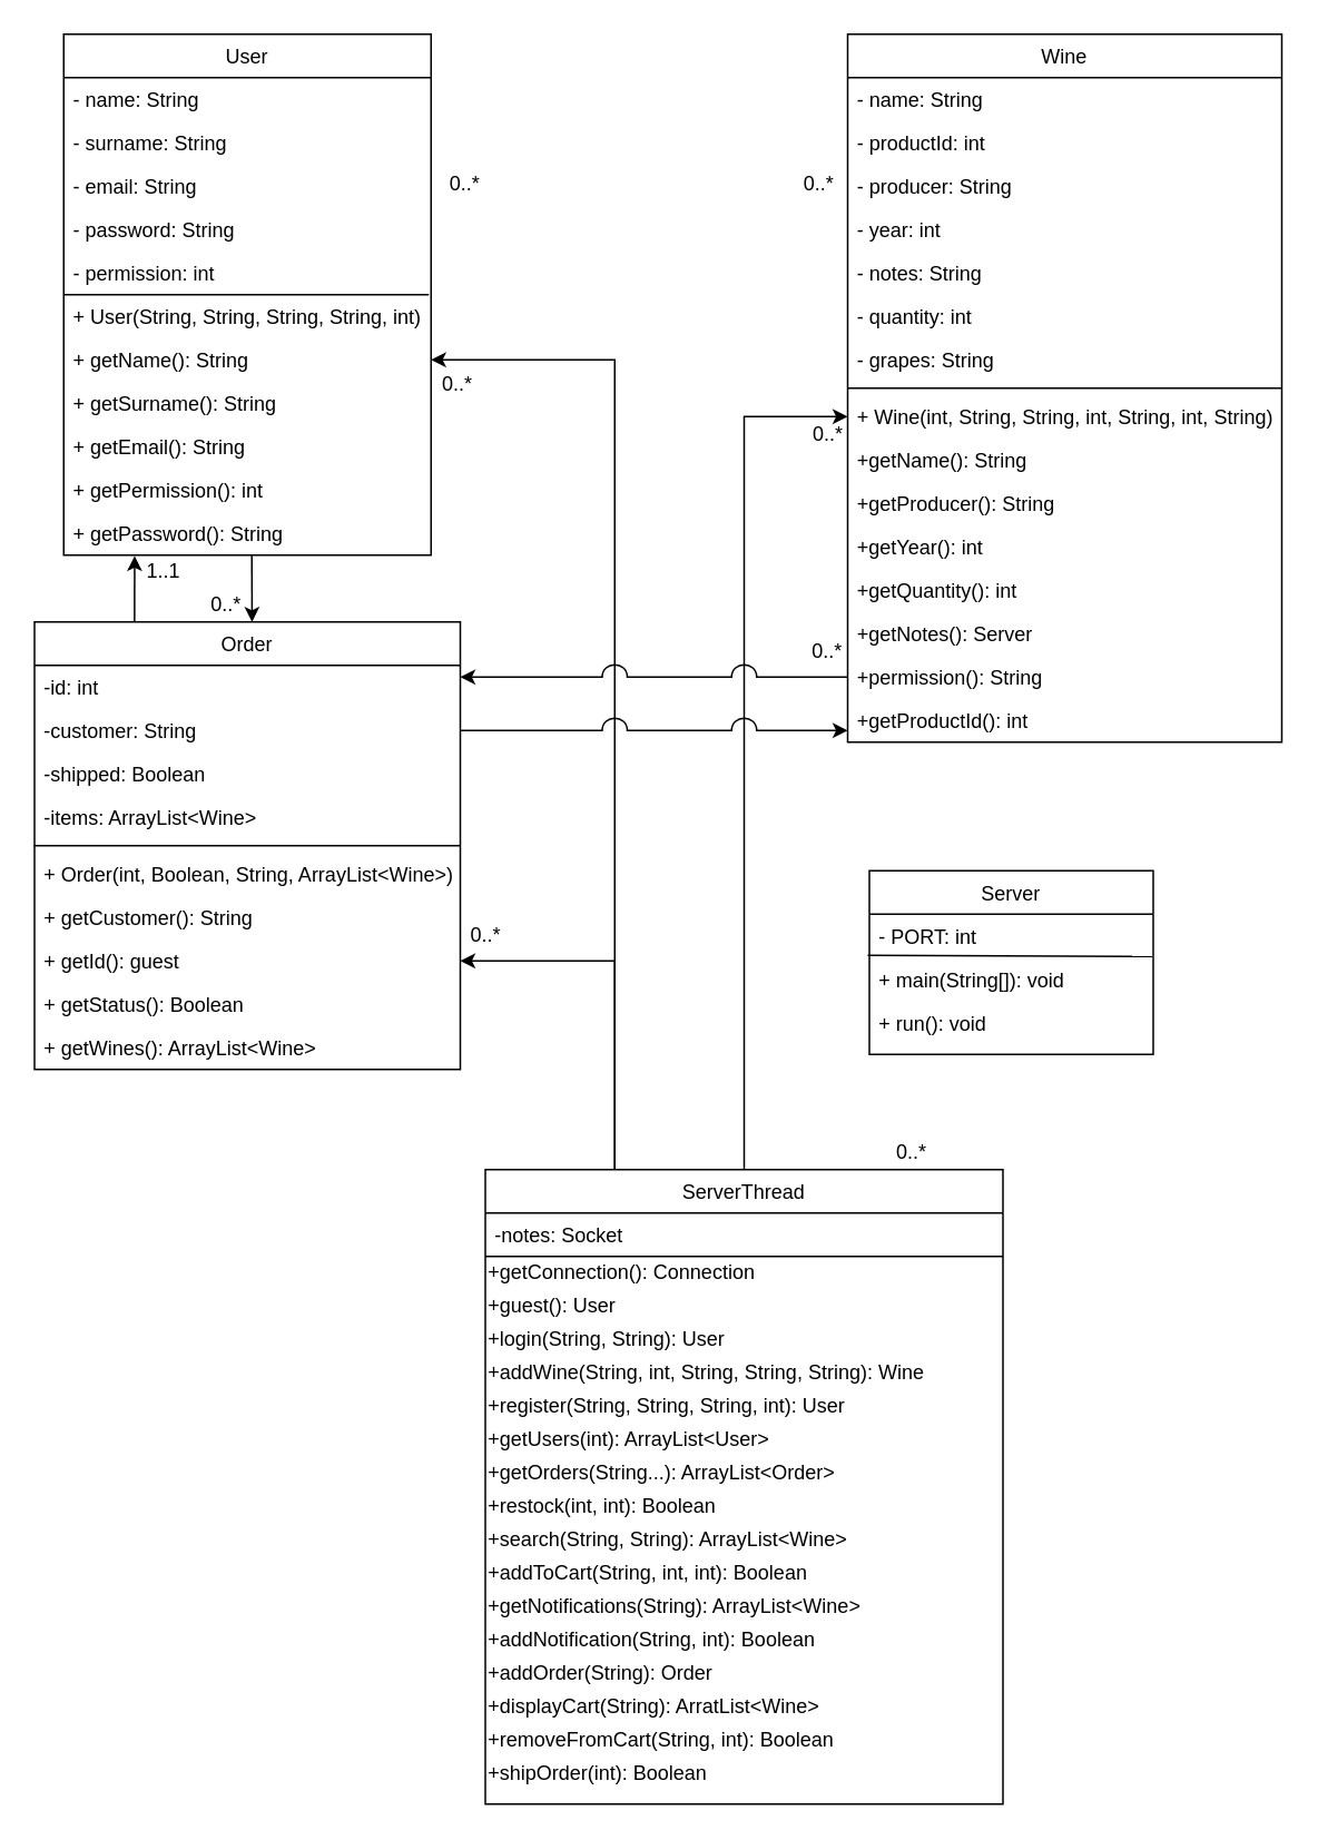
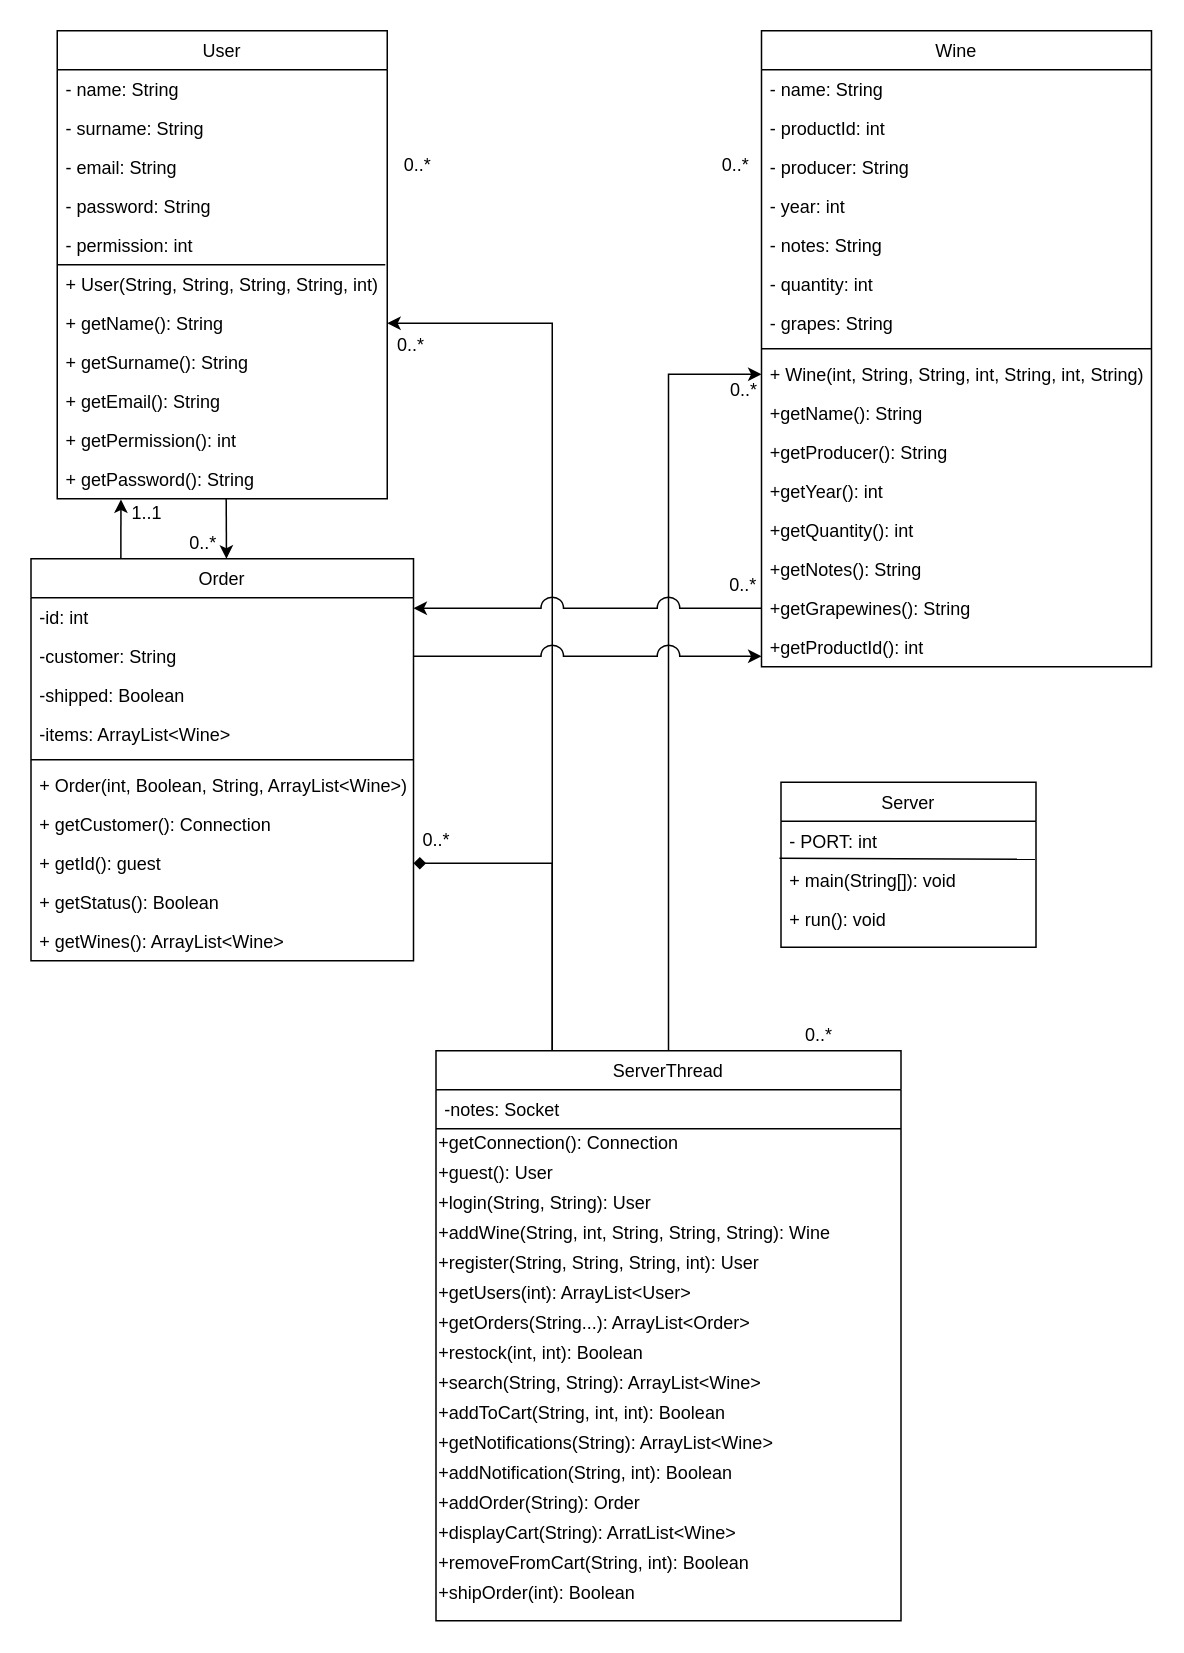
- <mxCell id="27" value="+getNotes(): Server" style="text;align=left;verticalAlign=top;spacingLeft=4;spacingRight=4;overflow=hidden;rotatable=0;points=[[0,0.5],[1,0.5]];portConstraint=eastwest;rounded=0;shadow=0;html=0;" parent="13" vertex="1"><mxGeometry y="346" width="260" height="26" as="geometry" /></mxCell>
+ <mxCell id="27" value="+getNotes(): String" style="text;align=left;verticalAlign=top;spacingLeft=4;spacingRight=4;overflow=hidden;rotatable=0;points=[[0,0.5],[1,0.5]];portConstraint=eastwest;rounded=0;shadow=0;html=0;" parent="13" vertex="1"><mxGeometry y="346" width="260" height="26" as="geometry" /></mxCell>
- <mxCell id="28" value="+permission(): String" style="text;align=left;verticalAlign=top;spacingLeft=4;spacingRight=4;overflow=hidden;rotatable=0;points=[[0,0.5],[1,0.5]];portConstraint=eastwest;rounded=0;shadow=0;html=0;" parent="13" vertex="1"><mxGeometry y="372" width="260" height="26" as="geometry" /></mxCell>
+ <mxCell id="28" value="+getGrapewines(): String" style="text;align=left;verticalAlign=top;spacingLeft=4;spacingRight=4;overflow=hidden;rotatable=0;points=[[0,0.5],[1,0.5]];portConstraint=eastwest;rounded=0;shadow=0;html=0;" parent="13" vertex="1"><mxGeometry y="372" width="260" height="26" as="geometry" /></mxCell>
- <mxCell id="9" value="+ getCustomer(): String" style="text;align=left;verticalAlign=top;spacingLeft=4;spacingRight=4;overflow=hidden;rotatable=0;points=[[0,0.5],[1,0.5]];portConstraint=eastwest;rounded=0;shadow=0;html=0;" parent="2" vertex="1"><mxGeometry y="164" width="255" height="26" as="geometry" /></mxCell>
+ <mxCell id="9" value="+ getCustomer(): Connection" style="text;align=left;verticalAlign=top;spacingLeft=4;spacingRight=4;overflow=hidden;rotatable=0;points=[[0,0.5],[1,0.5]];portConstraint=eastwest;rounded=0;shadow=0;html=0;" parent="2" vertex="1"><mxGeometry y="164" width="255" height="26" as="geometry" /></mxCell>
- <mxCell id="43" style="edgeStyle=orthogonalEdgeStyle;rounded=0;orthogonalLoop=1;jettySize=auto;html=1;exitX=0.25;exitY=0;exitDx=0;exitDy=0;entryX=1;entryY=0.5;entryDx=0;entryDy=0;startArrow=none;startFill=0;endArrow=classic;endFill=1;jumpStyle=arc;jumpSize=15;" parent="1" source="46" target="10" edge="1"><mxGeometry relative="1" as="geometry" /></mxCell>
+ <mxCell id="43" style="edgeStyle=orthogonalEdgeStyle;rounded=0;orthogonalLoop=1;jettySize=auto;html=1;exitX=0.25;exitY=0;exitDx=0;exitDy=0;entryX=1;entryY=0.5;entryDx=0;entryDy=0;startArrow=none;startFill=0;endArrow=diamond;endFill=1;jumpStyle=arc;jumpSize=15;" parent="1" source="46" target="10" edge="1"><mxGeometry relative="1" as="geometry" /></mxCell>
